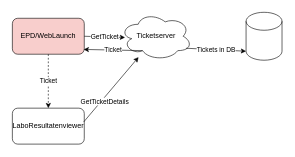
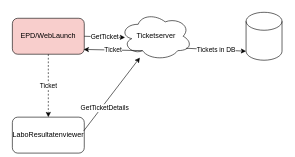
- <mxCell id="5" value="LaboResultatenviewer" style="rounded=1;whiteSpace=wrap;html=1;" vertex="1" parent="1"><mxGeometry x="20" y="180" width="120" height="60" as="geometry" /></mxCell>
+ <mxCell id="5" value="LaboResultatenviewer" style="rounded=1;whiteSpace=wrap;html=1;" vertex="1" parent="1"><mxGeometry x="20" y="195" width="120" height="60" as="geometry" /></mxCell>
